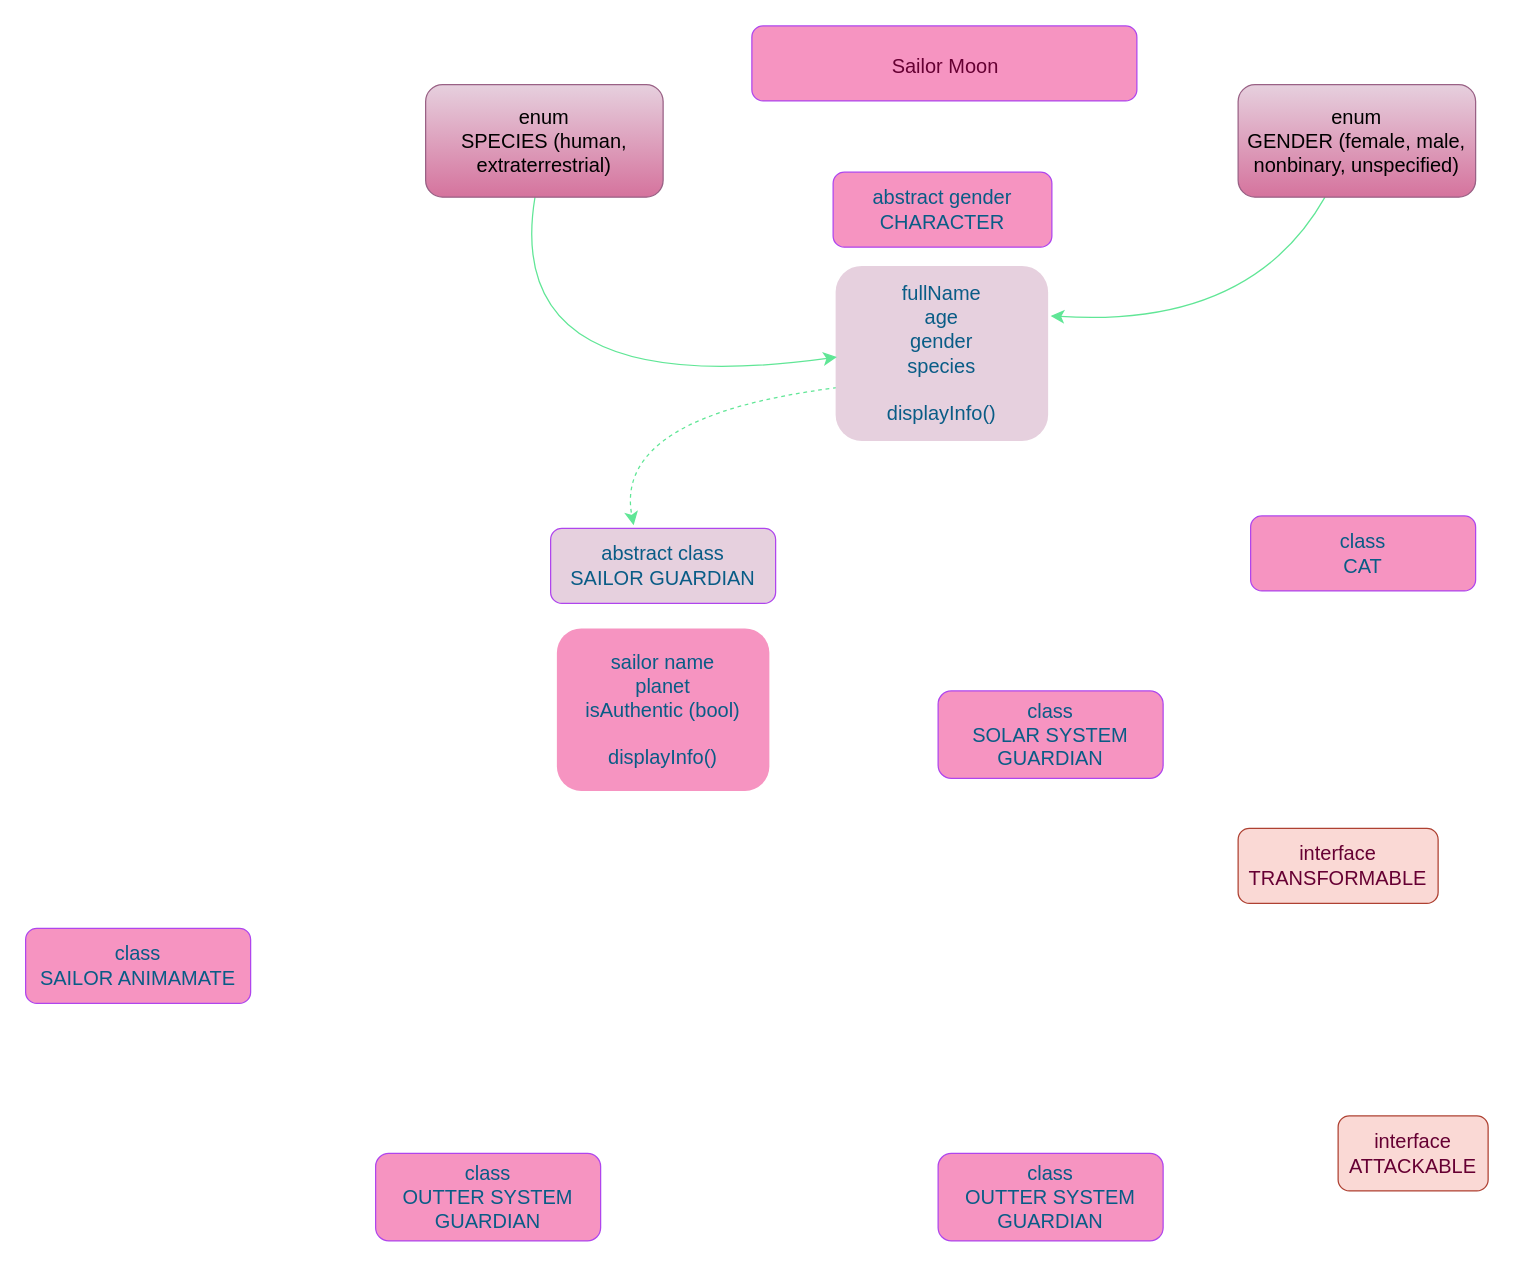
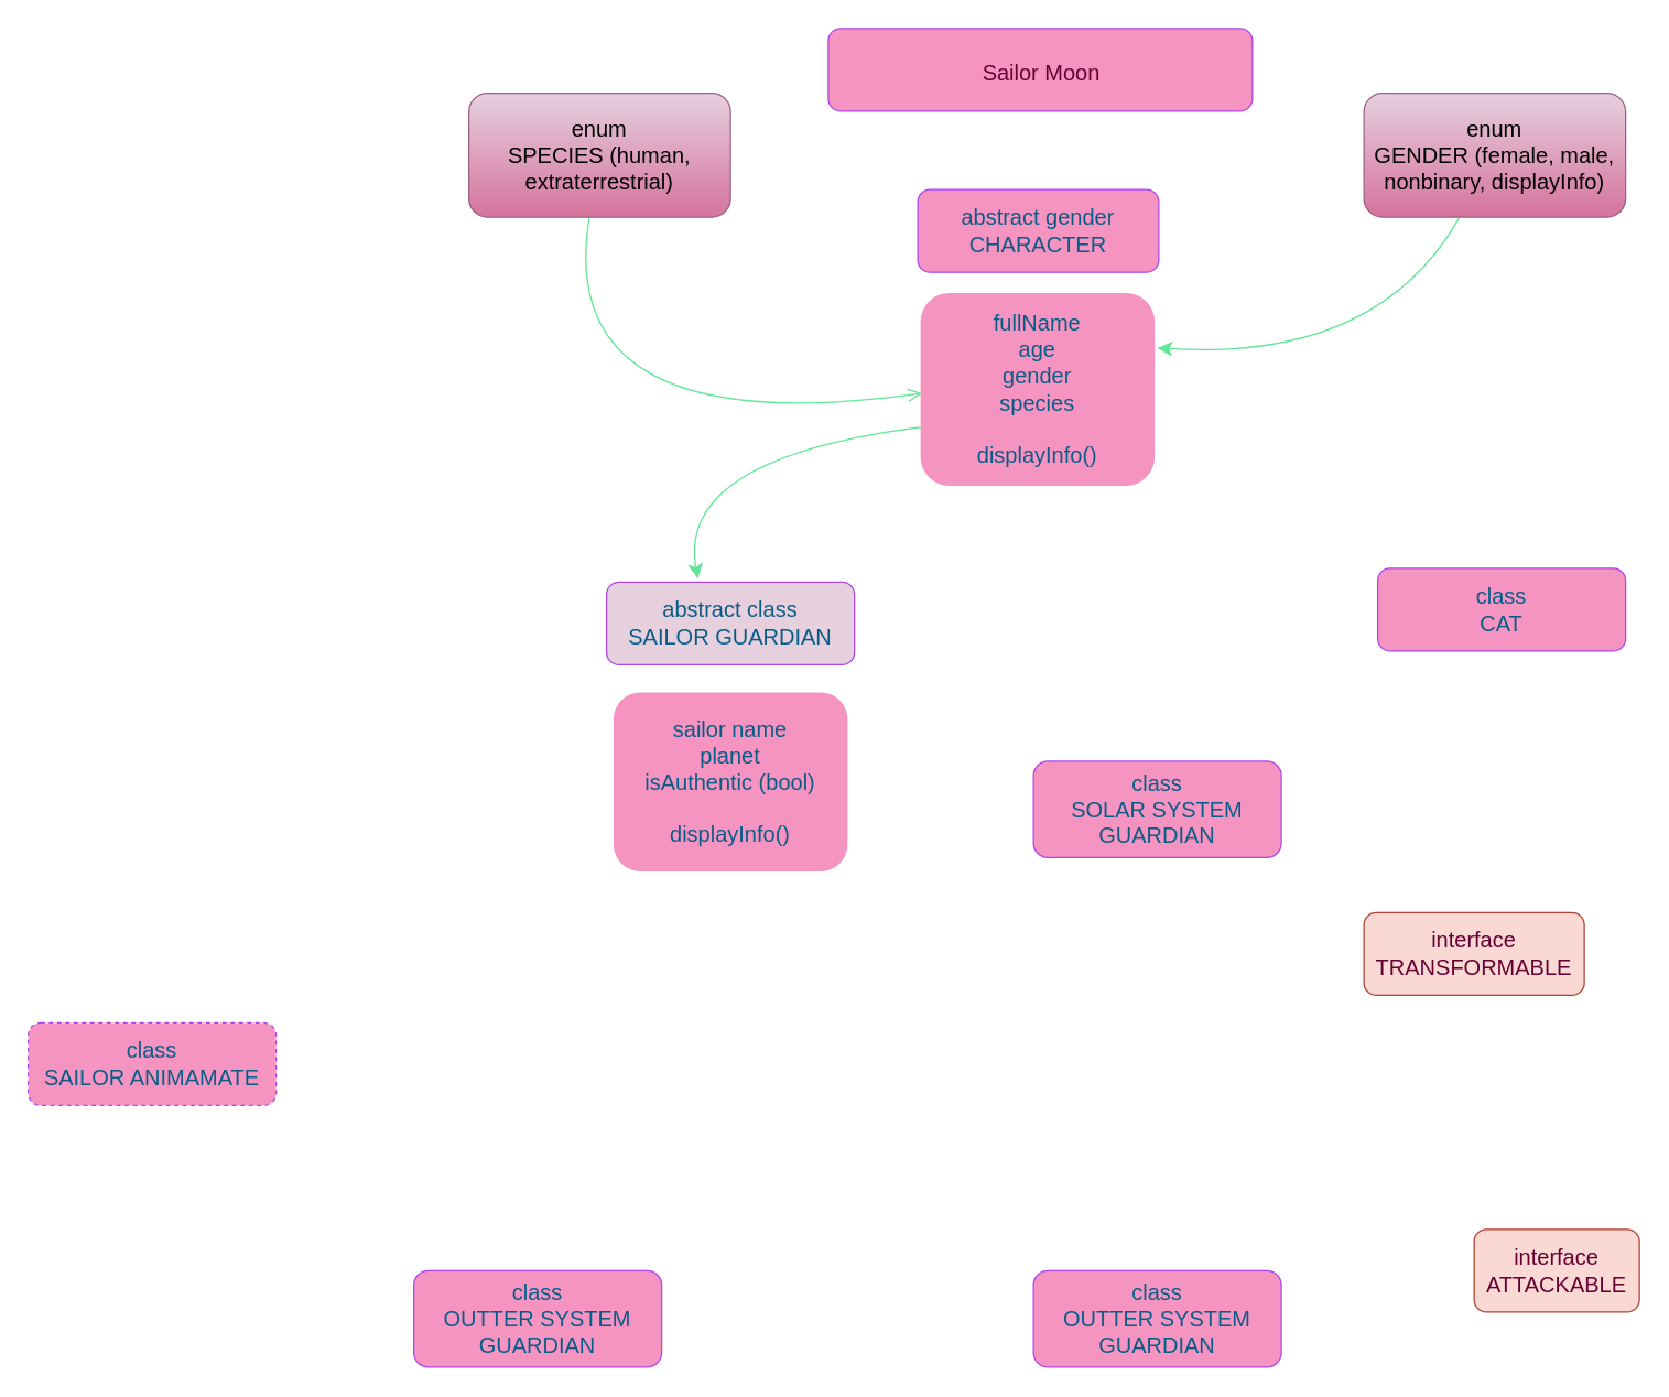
- <mxCell id="8" value="enum&lt;br&gt;GENDER (female, male, nonbinary, unspecified)" style="rounded=1;whiteSpace=wrap;html=1;strokeColor=#996185;fontSize=16;fillColor=#e6d0de;gradientColor=#d5739d;" vertex="1" parent="1"><mxGeometry x="990" y="67" width="190" height="90" as="geometry" /></mxCell>
+ <mxCell id="8" value="enum&lt;br&gt;GENDER (female, male, nonbinary, displayInfo)" style="rounded=1;whiteSpace=wrap;html=1;strokeColor=#996185;fontSize=16;fillColor=#e6d0de;gradientColor=#d5739d;" vertex="1" parent="1"><mxGeometry x="990" y="67" width="190" height="90" as="geometry" /></mxCell>
- <mxCell id="6" value="fullName&lt;br&gt;age&lt;br&gt;gender&lt;br&gt;species&lt;br&gt;&lt;br&gt;displayInfo()" style="rounded=1;whiteSpace=wrap;html=1;strokeColor=none;fontSize=16;fontColor=#095C86;fillColor=#e6d0de;" vertex="1" parent="1"><mxGeometry x="668" y="212" width="170" height="140" as="geometry" /></mxCell>
+ <mxCell id="6" value="fullName&lt;br&gt;age&lt;br&gt;gender&lt;br&gt;species&lt;br&gt;&lt;br&gt;displayInfo()" style="rounded=1;whiteSpace=wrap;html=1;strokeColor=none;fontSize=16;fontColor=#095C86;fillColor=#F694C1;" vertex="1" parent="1"><mxGeometry x="668" y="212" width="170" height="140" as="geometry" /></mxCell>
- <mxCell id="15" style="edgeStyle=none;curved=1;rounded=0;orthogonalLoop=1;jettySize=auto;html=1;entryX=0.006;entryY=0.521;entryDx=0;entryDy=0;entryPerimeter=0;strokeColor=#60E696;fontSize=12;fontColor=#095C86;startSize=8;endSize=8;fillColor=#F694C1;" edge="1" parent="1" source="16" target="6"><mxGeometry relative="1" as="geometry"><Array as="points"><mxPoint x="400" y="322" /></Array></mxGeometry></mxCell>
+ <mxCell id="15" style="edgeStyle=none;curved=1;rounded=0;orthogonalLoop=1;jettySize=auto;html=1;entryX=0.006;entryY=0.521;entryDx=0;entryDy=0;entryPerimeter=0;strokeColor=#60E696;fontSize=12;fontColor=#095C86;startSize=8;endSize=8;fillColor=#F694C1;endArrow=open;" edge="1" parent="1" source="16" target="6"><mxGeometry relative="1" as="geometry"><Array as="points"><mxPoint x="400" y="322" /></Array></mxGeometry></mxCell>
- <mxCell id="5" value="" style="edgeStyle=none;curved=1;rounded=0;orthogonalLoop=1;jettySize=auto;html=1;strokeColor=#60E696;fontSize=12;fontColor=#095C86;startSize=8;endSize=8;fillColor=#F694C1;entryX=0.369;entryY=-0.042;entryDx=0;entryDy=0;entryPerimeter=0;exitX=0.006;exitY=0.696;exitDx=0;exitDy=0;exitPerimeter=0;dashed=1;" edge="1" parent="1" source="6" target="9"><mxGeometry relative="1" as="geometry"><Array as="points"><mxPoint x="490" y="332" /></Array></mxGeometry></mxCell>
+ <mxCell id="5" value="" style="edgeStyle=none;curved=1;rounded=0;orthogonalLoop=1;jettySize=auto;html=1;strokeColor=#60E696;fontSize=12;fontColor=#095C86;startSize=8;endSize=8;fillColor=#F694C1;entryX=0.369;entryY=-0.042;entryDx=0;entryDy=0;entryPerimeter=0;exitX=0.006;exitY=0.696;exitDx=0;exitDy=0;exitPerimeter=0;" edge="1" parent="1" source="6" target="9"><mxGeometry relative="1" as="geometry"><Array as="points"><mxPoint x="490" y="332" /></Array></mxGeometry></mxCell>
- <mxCell id="14" value="class&lt;br&gt;SAILOR ANIMAMATE" style="rounded=1;whiteSpace=wrap;html=1;strokeColor=#AF45ED;fontSize=16;fontColor=#095C86;fillColor=#F694C1;" vertex="1" parent="1"><mxGeometry x="20" y="742" width="180" height="60" as="geometry" /></mxCell>
+ <mxCell id="14" value="class&lt;br&gt;SAILOR ANIMAMATE" style="rounded=1;whiteSpace=wrap;html=1;strokeColor=#AF45ED;fontSize=16;fontColor=#095C86;fillColor=#F694C1;dashed=1;" vertex="1" parent="1"><mxGeometry x="20" y="742" width="180" height="60" as="geometry" /></mxCell>
